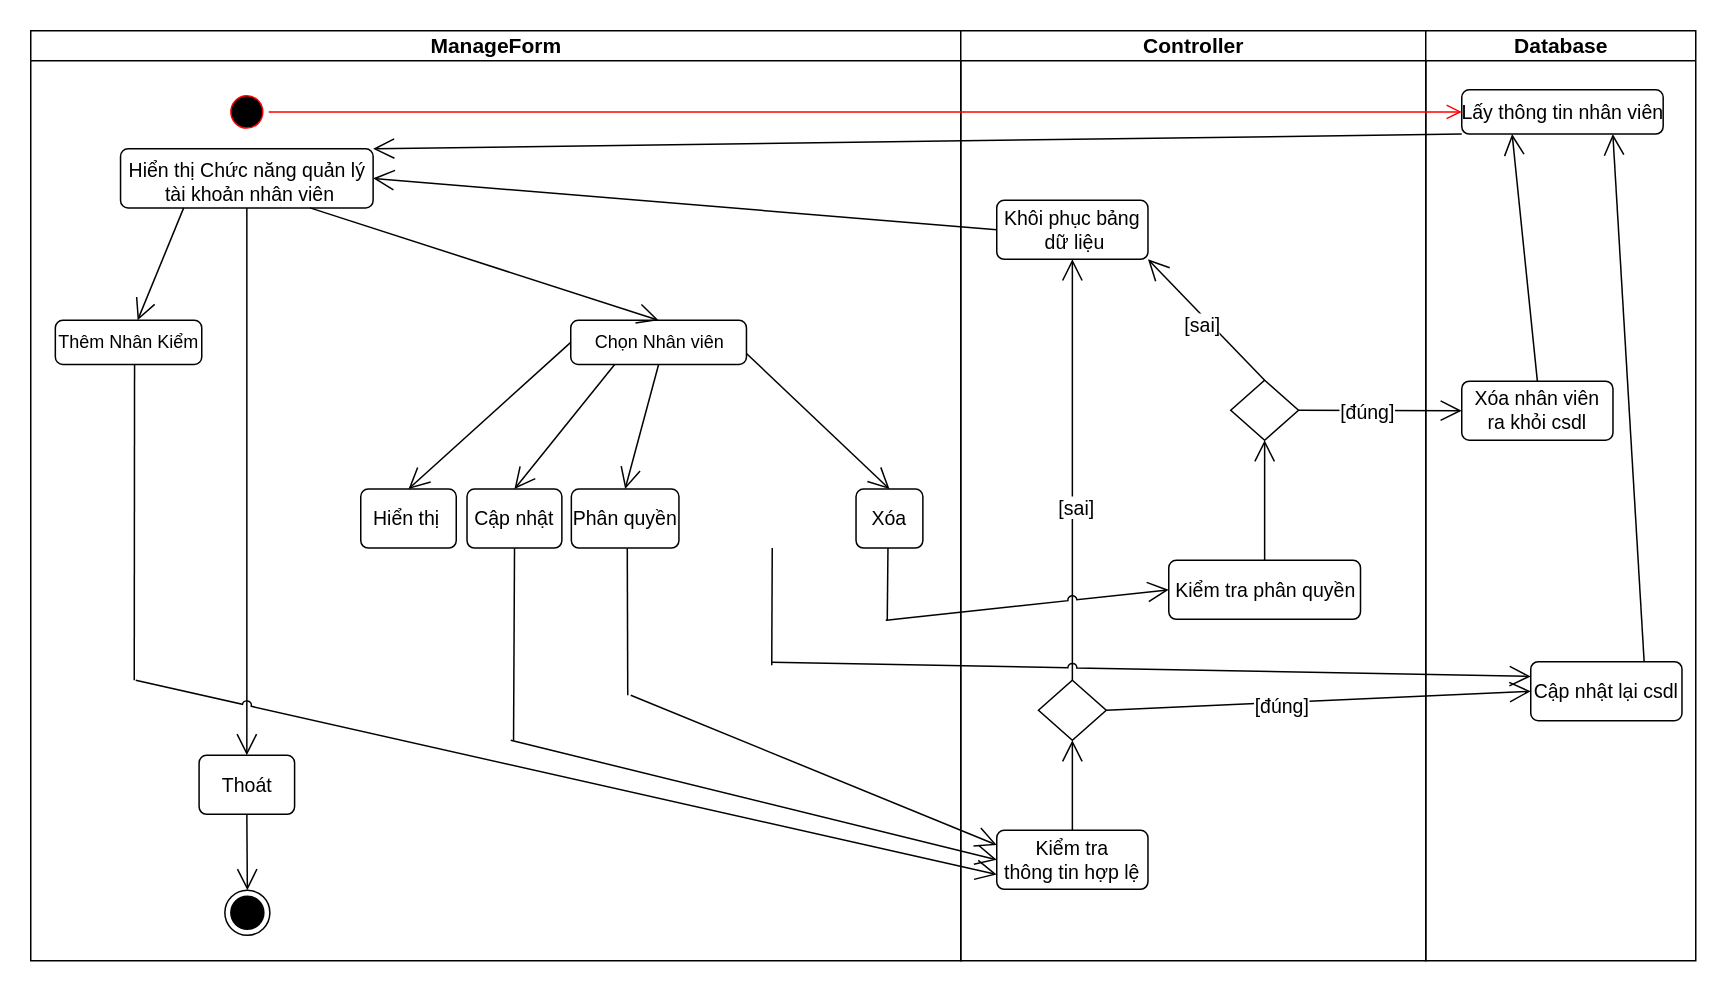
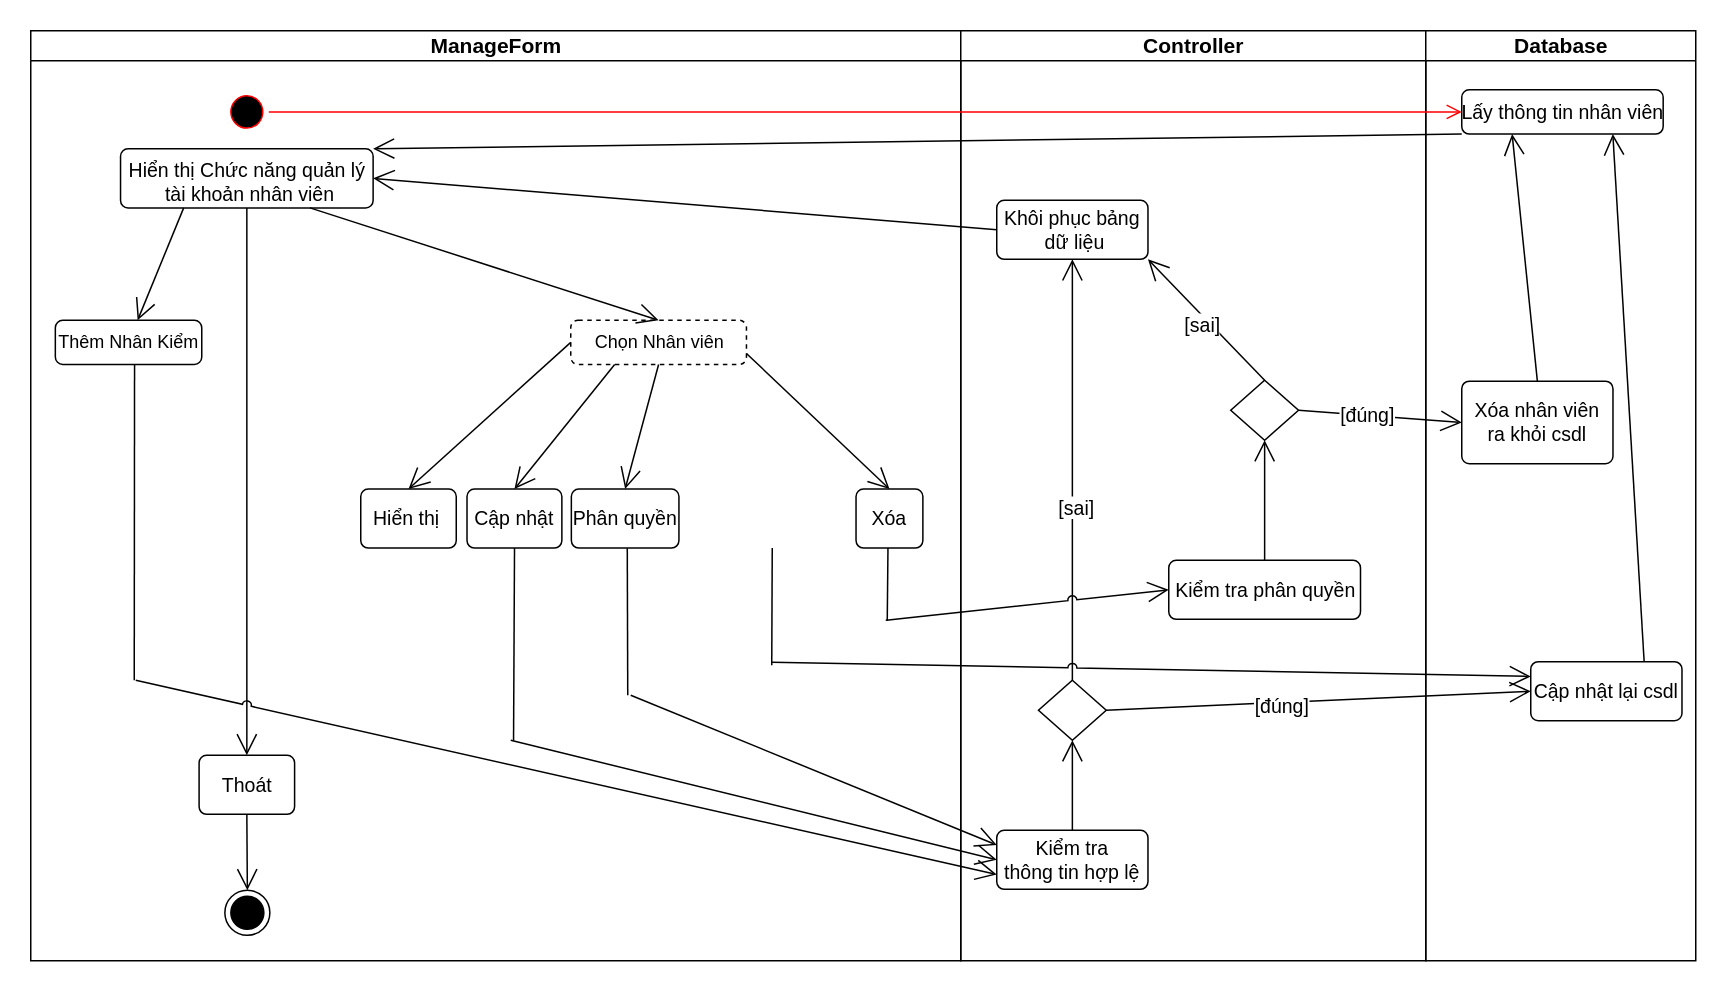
- <mxCell id="7" value="Chọn Nhân viên" style="html=1;align=center;verticalAlign=middle;rounded=1;absoluteArcSize=1;arcSize=10;dashed=0;" parent="3" vertex="1"><mxGeometry x="359.997" y="192.997" width="117.143" height="29.524" as="geometry" /></mxCell>
+ <mxCell id="7" value="Chọn Nhân viên" style="html=1;align=center;verticalAlign=middle;rounded=1;absoluteArcSize=1;arcSize=10;dashed=1;" parent="3" vertex="1"><mxGeometry x="359.997" y="192.997" width="117.143" height="29.524" as="geometry" /></mxCell>
- <mxCell id="41" value="Xóa nhân viên&lt;br&gt;ra khỏi csdl" style="html=1;align=center;verticalAlign=middle;rounded=1;absoluteArcSize=1;arcSize=10;dashed=0;fontSize=13;" parent="2" vertex="1"><mxGeometry x="764.005" y="233.63" width="100.82" height="39.37" as="geometry" /></mxCell>
+ <mxCell id="41" value="Xóa nhân viên&lt;br&gt;ra khỏi csdl" style="html=1;align=center;verticalAlign=middle;rounded=1;absoluteArcSize=1;arcSize=10;dashed=0;fontSize=13;" parent="2" vertex="1"><mxGeometry x="764.005" y="233.63" width="100.82" height="55" as="geometry" /></mxCell>
